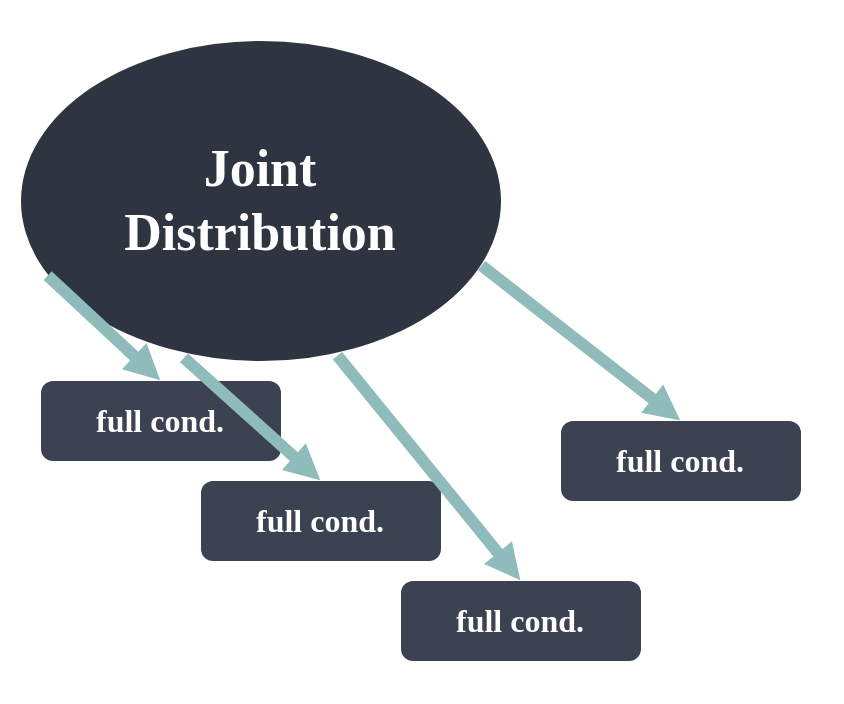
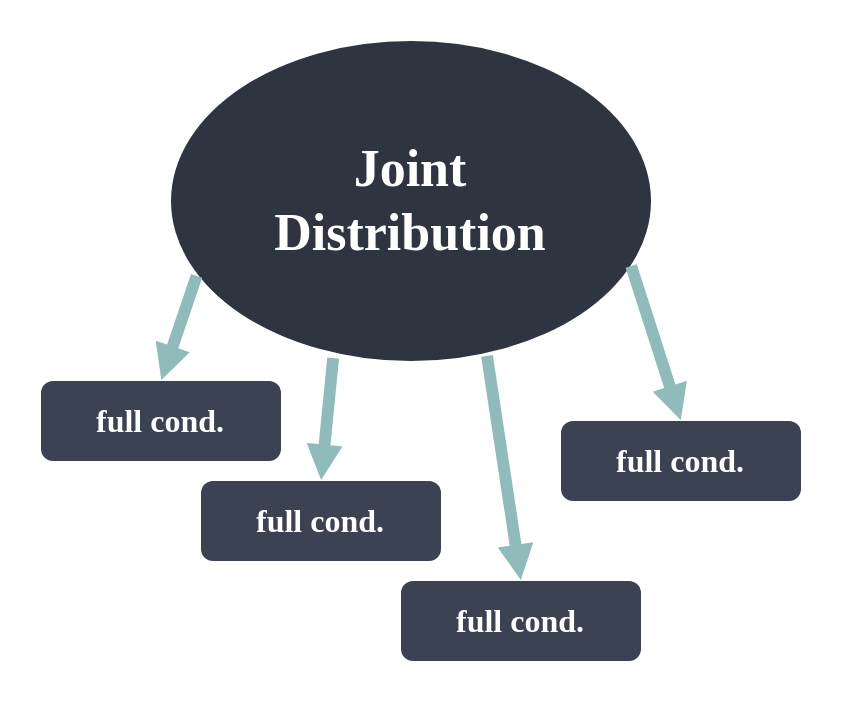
- <mxCell id="2" value="&lt;font&gt;&lt;b&gt;&lt;font color=&quot;#ffffff&quot; style=&quot;font-size: 26px&quot;&gt;Joint&lt;/font&gt;&lt;br&gt;&lt;font color=&quot;#ffffff&quot; style=&quot;font-size: 26px&quot;&gt;Distribution&lt;/font&gt;&lt;br&gt;&lt;/b&gt;&lt;/font&gt;" style="ellipse;whiteSpace=wrap;html=1;fontFamily=Montserrat;strokeWidth=5;fillColor=#2E3440;strokeColor=none;" parent="1" vertex="1"><mxGeometry x="10" y="20" width="240" height="160" as="geometry" /></mxCell>
+ <mxCell id="2" value="&lt;font&gt;&lt;b&gt;&lt;font color=&quot;#ffffff&quot; style=&quot;font-size: 26px&quot;&gt;Joint&lt;/font&gt;&lt;br&gt;&lt;font color=&quot;#ffffff&quot; style=&quot;font-size: 26px&quot;&gt;Distribution&lt;/font&gt;&lt;br&gt;&lt;/b&gt;&lt;/font&gt;" style="ellipse;whiteSpace=wrap;html=1;fontFamily=Montserrat;strokeWidth=5;fillColor=#2E3440;strokeColor=none;" parent="1" vertex="1"><mxGeometry x="85" y="20" width="240" height="160" as="geometry" /></mxCell>
